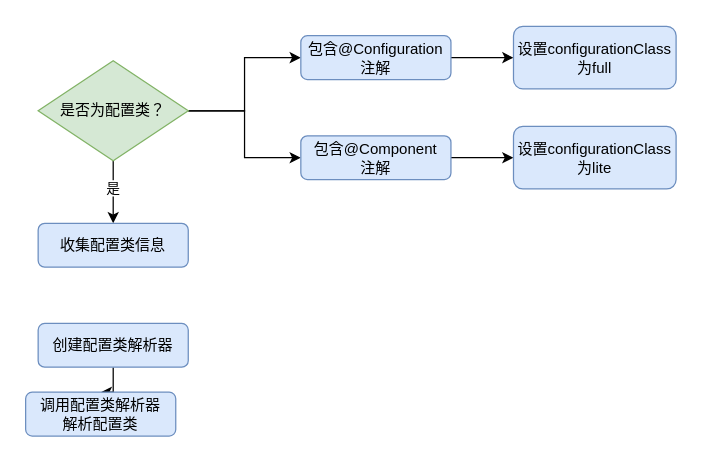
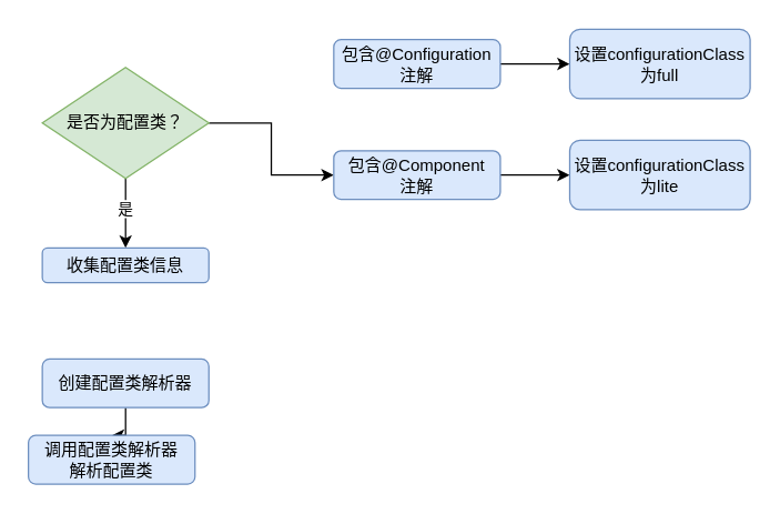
- <mxCell id="5" style="edgeStyle=orthogonalEdgeStyle;rounded=0;orthogonalLoop=1;jettySize=auto;html=1;exitX=1;exitY=0.5;exitDx=0;exitDy=0;entryX=0;entryY=0.5;entryDx=0;entryDy=0;" edge="1" parent="1" source="6" target="11"><mxGeometry relative="1" as="geometry" /></mxCell>
- <mxCell id="9" value="收集配置类信息" style="rounded=1;whiteSpace=wrap;html=1;fillColor=#dae8fc;strokeColor=#6c8ebf;" vertex="1" parent="1"><mxGeometry x="30" y="178" width="120" height="35" as="geometry" /></mxCell>
+ <mxCell id="9" value="收集配置类信息" style="rounded=1;whiteSpace=wrap;html=1;fillColor=#dae8fc;strokeColor=#6c8ebf;" vertex="1" parent="1"><mxGeometry x="30" y="178" width="120" height="25" as="geometry" /></mxCell>
